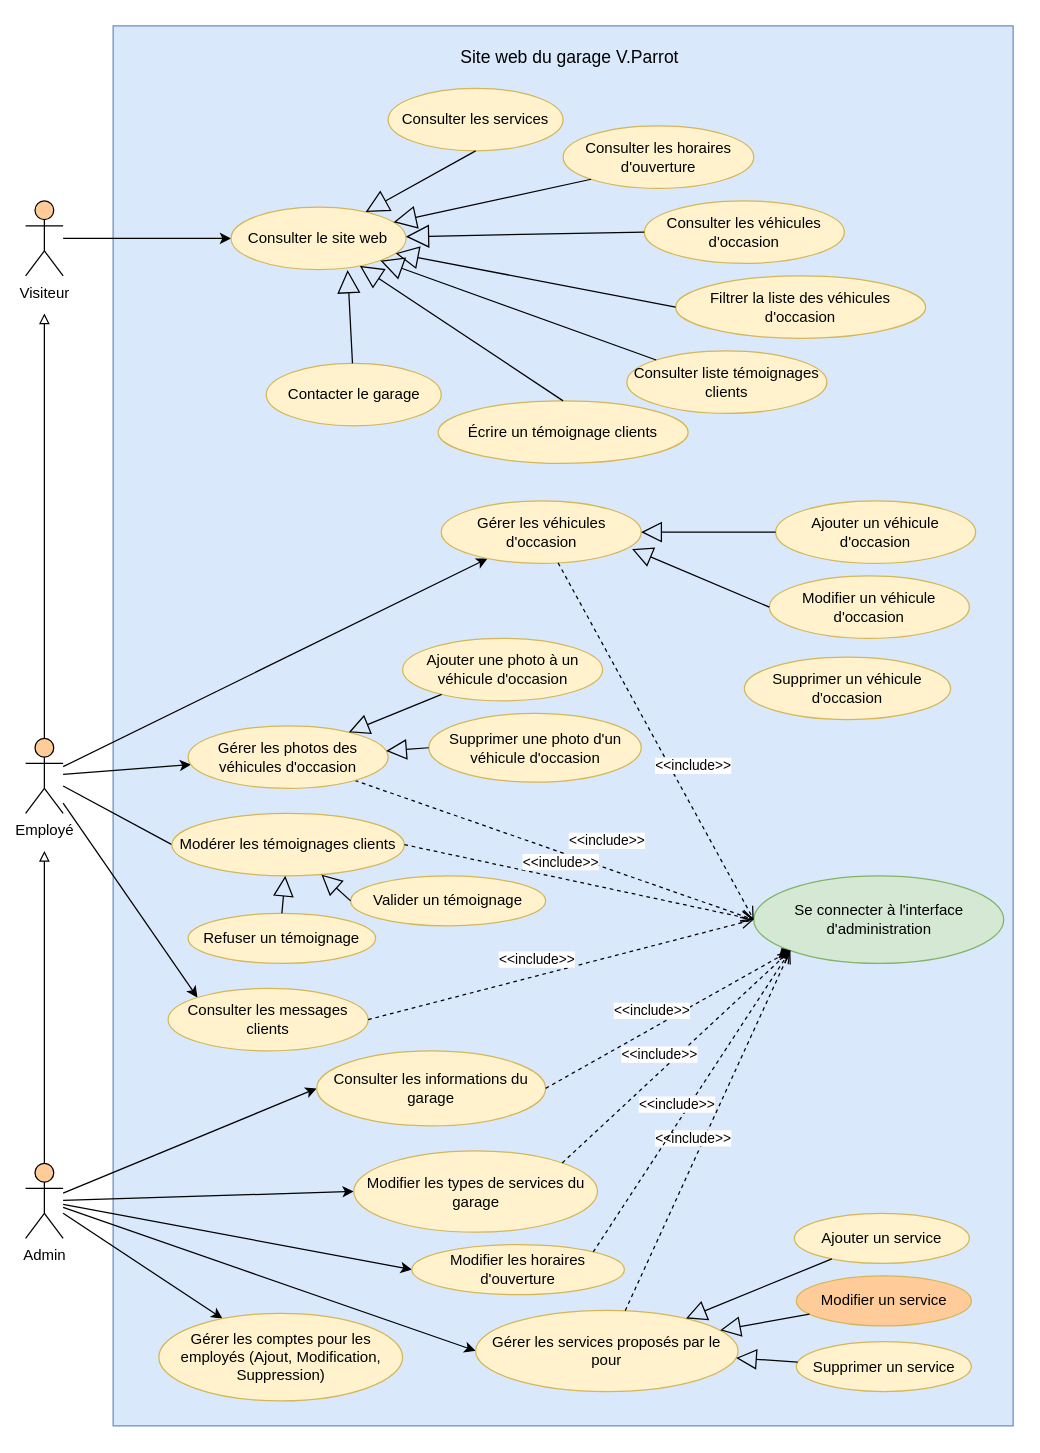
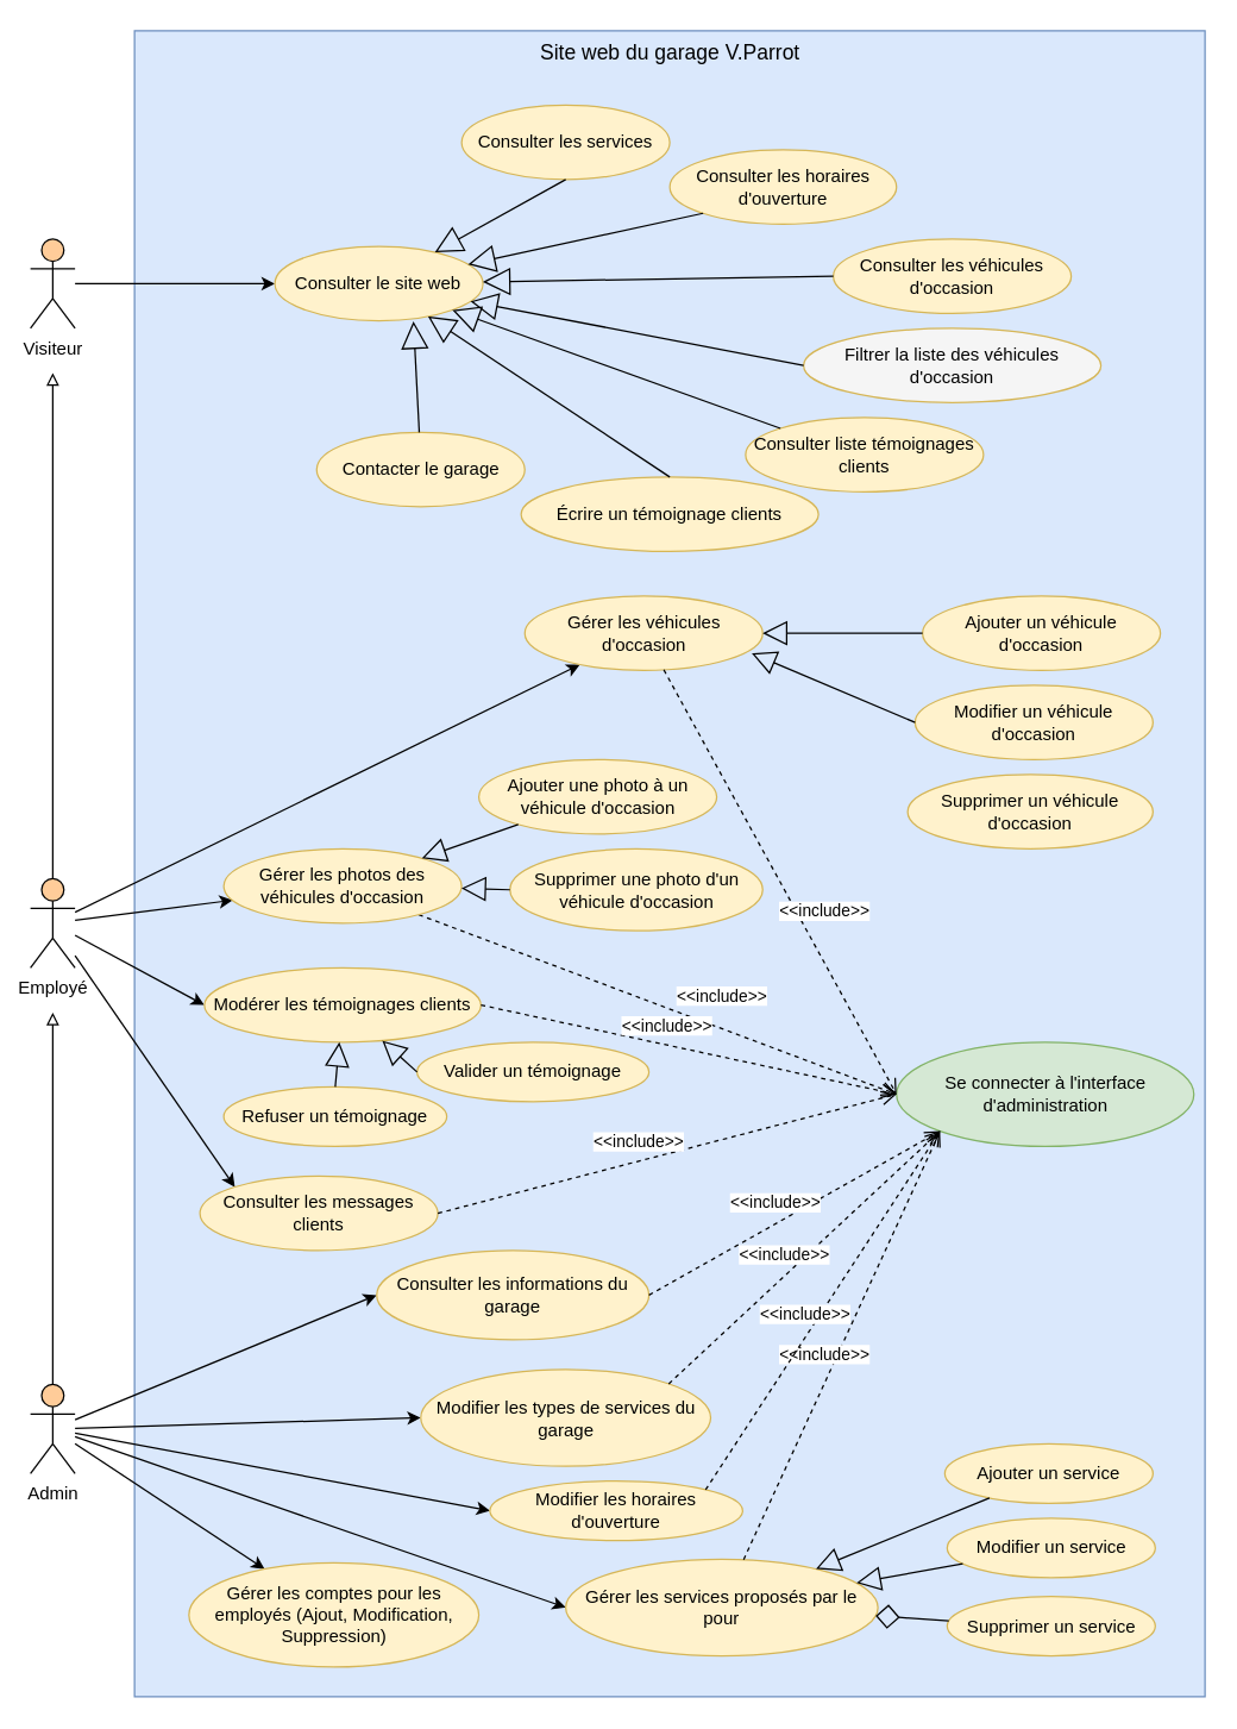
- <mxCell id="18" value="Site web du garage V.Parrot" style="text;html=1;strokeColor=none;fillColor=none;align=center;verticalAlign=middle;whiteSpace=wrap;rounded=0;fontSize=14;" parent="1" vertex="1"><mxGeometry x="357.5" y="30" width="195" height="30" as="geometry" /></mxCell>
+ <mxCell id="18" value="Site web du garage V.Parrot" style="text;html=1;strokeColor=none;fillColor=none;align=center;verticalAlign=middle;whiteSpace=wrap;rounded=0;fontSize=14;" parent="1" vertex="1"><mxGeometry x="352.5" y="20" width="195" height="30" as="geometry" /></mxCell>
- <mxCell id="25" value="Consulter les véhicules d'occasion" style="ellipse;whiteSpace=wrap;html=1;fillColor=#fff2cc;strokeColor=#d6b656;" parent="1" vertex="1"><mxGeometry x="515" y="160" width="160" height="50" as="geometry" /></mxCell>
+ <mxCell id="25" value="Consulter les véhicules d'occasion" style="ellipse;whiteSpace=wrap;html=1;fillColor=#fff2cc;strokeColor=#d6b656;" parent="1" vertex="1"><mxGeometry x="560" y="160" width="160" height="50" as="geometry" /></mxCell>
- <mxCell id="30" value="Filtrer la liste des véhicules d'occasion" style="ellipse;whiteSpace=wrap;html=1;fillColor=#fff2cc;strokeColor=#d6b656;" parent="1" vertex="1"><mxGeometry x="540" y="220" width="200" height="50" as="geometry" /></mxCell>
+ <mxCell id="30" value="Filtrer la liste des véhicules d'occasion" style="ellipse;whiteSpace=wrap;html=1;fillColor=#f5f5f5;strokeColor=#d6b656;" parent="1" vertex="1"><mxGeometry x="540" y="220" width="200" height="50" as="geometry" /></mxCell>
- <mxCell id="29" value="Supprimer un véhicule d'occasion" style="ellipse;whiteSpace=wrap;html=1;fillColor=#fff2cc;strokeColor=#d6b656;" parent="1" vertex="1"><mxGeometry x="595" y="525" width="165" height="50" as="geometry" /></mxCell>
+ <mxCell id="29" value="Supprimer un véhicule d'occasion" style="ellipse;whiteSpace=wrap;html=1;fillColor=#fff2cc;strokeColor=#d6b656;" parent="1" vertex="1"><mxGeometry x="610" y="520" width="165" height="50" as="geometry" /></mxCell>
- <mxCell id="44" value="Gérer les photos des véhicules d'occasion" style="ellipse;whiteSpace=wrap;html=1;fillColor=#fff2cc;strokeColor=#d6b656;" parent="1" vertex="1"><mxGeometry x="150" y="580" width="160" height="50" as="geometry" /></mxCell>
+ <mxCell id="44" value="Gérer les photos des véhicules d'occasion" style="ellipse;whiteSpace=wrap;html=1;fillColor=#fff2cc;strokeColor=#d6b656;" parent="1" vertex="1"><mxGeometry x="150" y="570" width="160" height="50" as="geometry" /></mxCell>
- <mxCell id="11" style="rounded=0;orthogonalLoop=1;jettySize=auto;html=1;entryX=0;entryY=0.5;entryDx=0;entryDy=0;endArrow=none;" parent="1" source="15" target="34" edge="1"><mxGeometry relative="1" as="geometry" /></mxCell>
+ <mxCell id="11" style="rounded=0;orthogonalLoop=1;jettySize=auto;html=1;entryX=0;entryY=0.5;entryDx=0;entryDy=0;" parent="1" source="15" target="34" edge="1"><mxGeometry relative="1" as="geometry" /></mxCell>
- <mxCell id="68" value="&amp;lt;&amp;lt;include&amp;gt;&amp;gt;" style="html=1;verticalAlign=bottom;endArrow=diamond;dashed=1;endSize=8;curved=0;rounded=0;exitX=1;exitY=0.5;exitDx=0;exitDy=0;entryX=0;entryY=1;entryDx=0;entryDy=0;" parent="1" source="41" target="19" edge="1"><mxGeometry x="-0.114" y="4" relative="1" as="geometry"><mxPoint x="379" y="939" as="sourcePoint" /><mxPoint x="641" y="776" as="targetPoint" /><mxPoint as="offset" /></mxGeometry></mxCell>
+ <mxCell id="68" value="&amp;lt;&amp;lt;include&amp;gt;&amp;gt;" style="html=1;verticalAlign=bottom;endArrow=open;dashed=1;endSize=8;curved=0;rounded=0;exitX=1;exitY=0.5;exitDx=0;exitDy=0;entryX=0;entryY=1;entryDx=0;entryDy=0;" parent="1" source="41" target="19" edge="1"><mxGeometry x="-0.114" y="4" relative="1" as="geometry"><mxPoint x="379" y="939" as="sourcePoint" /><mxPoint x="641" y="776" as="targetPoint" /><mxPoint as="offset" /></mxGeometry></mxCell>
- <mxCell id="21" value="Modifier un service" style="ellipse;whiteSpace=wrap;html=1;fillColor=#ffcc99;strokeColor=#d6b656;" parent="1" vertex="1"><mxGeometry x="636.57" y="1020" width="140" height="40" as="geometry" /></mxCell>
+ <mxCell id="21" value="Modifier un service" style="ellipse;whiteSpace=wrap;html=1;fillColor=#fff2cc;strokeColor=#d6b656;" parent="1" vertex="1"><mxGeometry x="636.57" y="1020" width="140" height="40" as="geometry" /></mxCell>
- <mxCell id="62" value="" style="endArrow=block;endSize=14;endFill=0;html=1;rounded=0;" parent="1" source="22" target="47" edge="1"><mxGeometry x="0.393" y="21" width="160" relative="1" as="geometry"><mxPoint x="513" y="830" as="sourcePoint" /><mxPoint x="447" y="797" as="targetPoint" /><mxPoint as="offset" /></mxGeometry></mxCell>
+ <mxCell id="62" value="" style="endArrow=diamond;endSize=14;endFill=0;html=1;rounded=0;" parent="1" source="22" target="47" edge="1"><mxGeometry x="0.393" y="21" width="160" relative="1" as="geometry"><mxPoint x="513" y="830" as="sourcePoint" /><mxPoint x="447" y="797" as="targetPoint" /><mxPoint as="offset" /></mxGeometry></mxCell>
